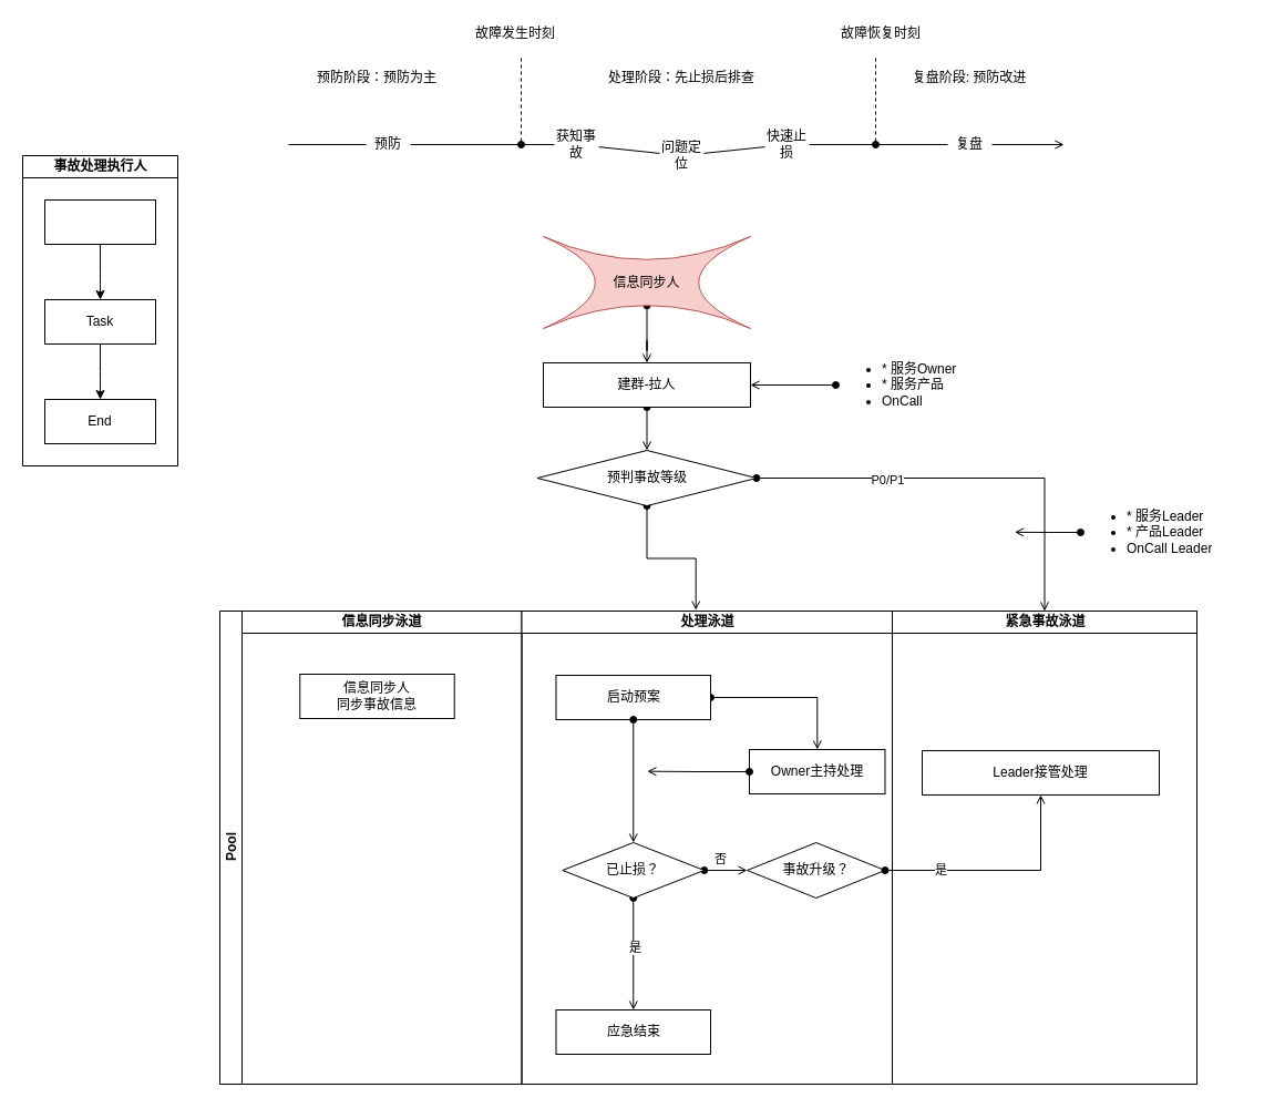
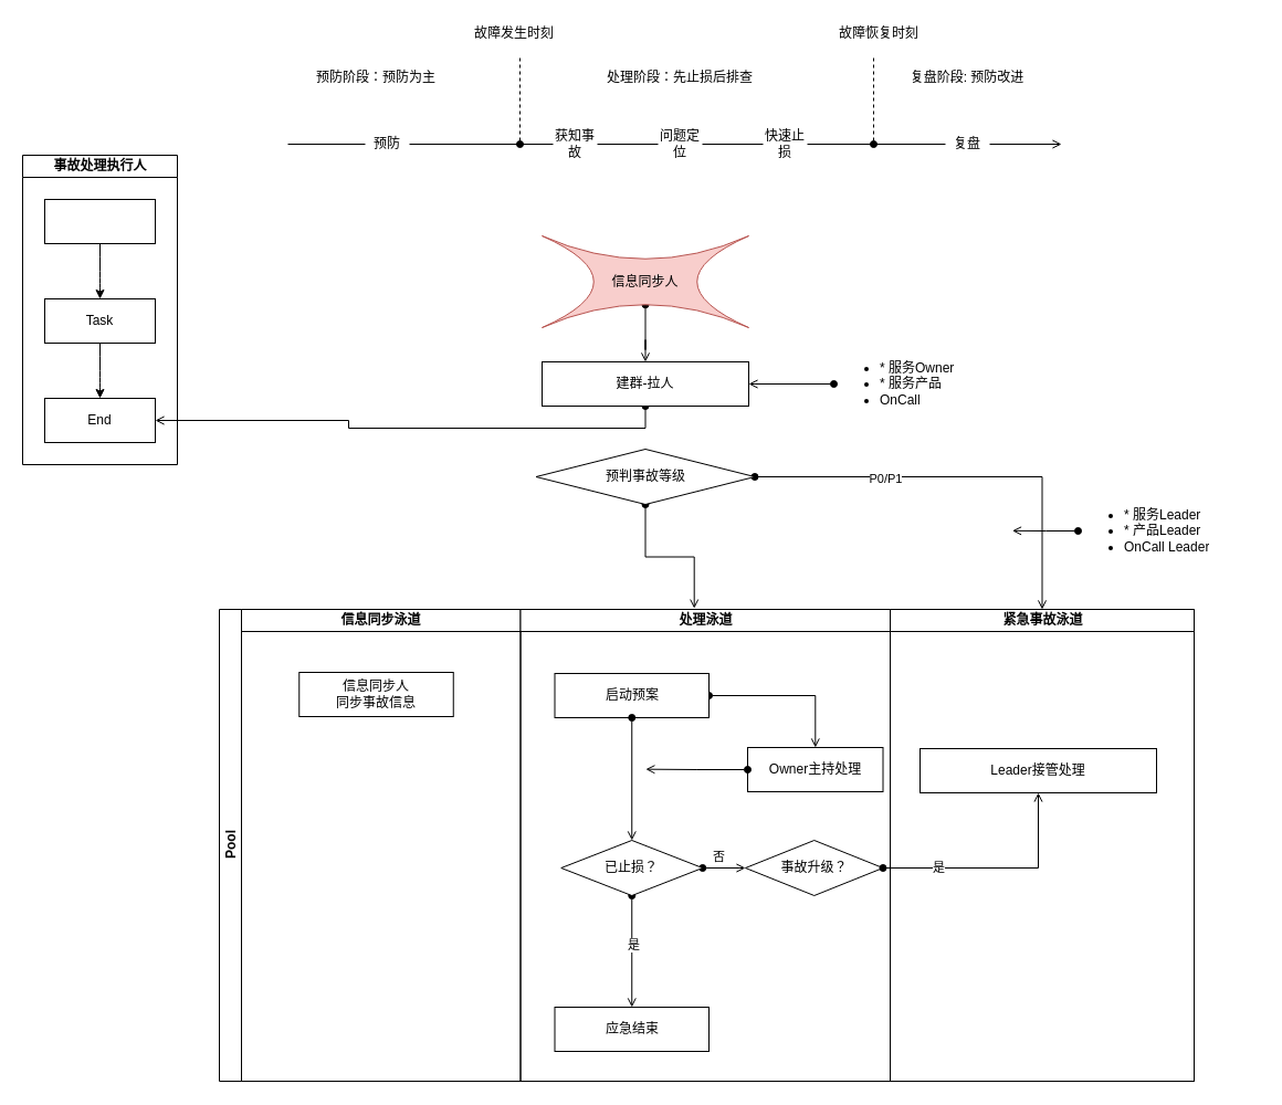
- <mxCell id="22" value="问题定位" style="text;html=1;strokeColor=none;fillColor=none;align=center;verticalAlign=middle;whiteSpace=wrap;rounded=0;" vertex="1" parent="1"><mxGeometry x="595" y="130" width="40" height="20" as="geometry" /></mxCell>
+ <mxCell id="22" value="问题定位" style="text;html=1;strokeColor=none;fillColor=none;align=center;verticalAlign=middle;whiteSpace=wrap;rounded=0;" vertex="1" parent="1"><mxGeometry x="595" y="120" width="40" height="20" as="geometry" /></mxCell>
- <mxCell id="30" style="edgeStyle=orthogonalEdgeStyle;rounded=0;orthogonalLoop=1;jettySize=auto;html=1;exitX=0.5;exitY=1;exitDx=0;exitDy=0;entryX=0.5;entryY=0;entryDx=0;entryDy=0;startArrow=oval;startFill=1;endArrow=open;endFill=0;" edge="1" parent="1" source="31" target="53"><mxGeometry relative="1" as="geometry" /></mxCell>
+ <mxCell id="30" style="edgeStyle=orthogonalEdgeStyle;rounded=0;orthogonalLoop=1;jettySize=auto;html=1;exitX=0.5;exitY=1;exitDx=0;exitDy=0;startArrow=oval;startFill=1;endArrow=open;endFill=0;" edge="1" parent="1" source="31" target="6"><mxGeometry relative="1" as="geometry" /></mxCell>
